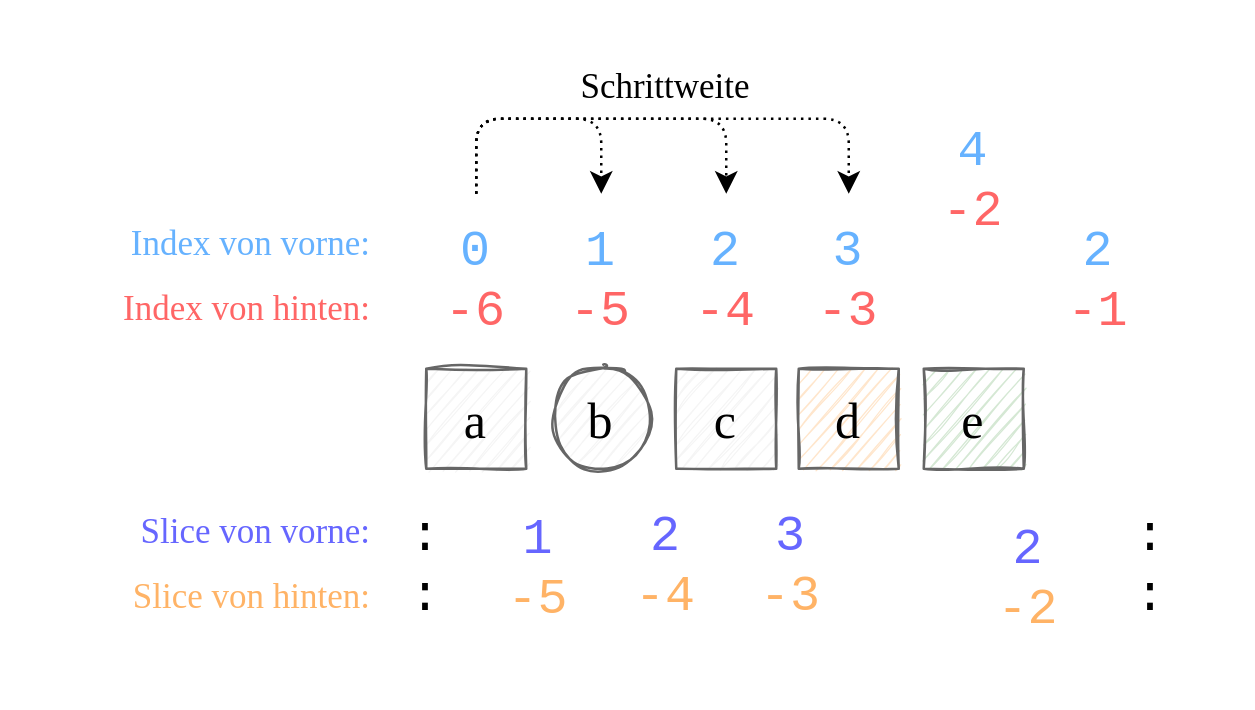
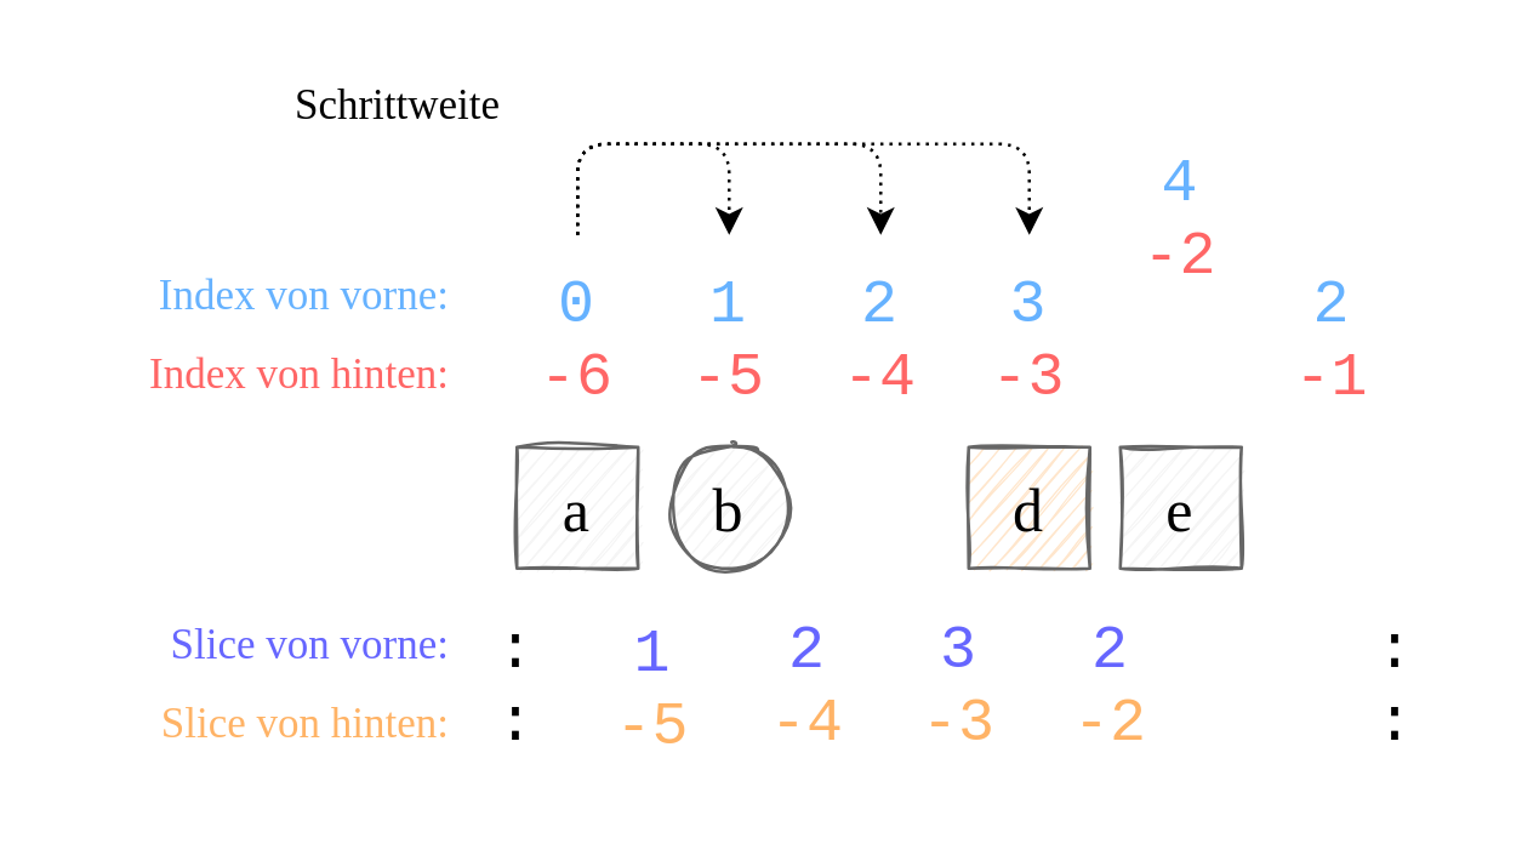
- <mxCell id="26" value="Schrittweite" style="text;html=1;strokeColor=none;fillColor=none;align=center;verticalAlign=middle;whiteSpace=wrap;rounded=0;shadow=0;sketch=1;fontFamily=Comic Sans MS;fontSize=14;fontColor=#000000;" vertex="1" parent="1"><mxGeometry x="206" y="20" width="120" height="30" as="geometry" /></mxCell>
+ <mxCell id="26" value="Schrittweite" style="text;html=1;strokeColor=none;fillColor=none;align=center;verticalAlign=middle;whiteSpace=wrap;rounded=0;shadow=0;sketch=1;fontFamily=Comic Sans MS;fontSize=14;fontColor=#000000;" vertex="1" parent="1"><mxGeometry x="71" y="20" width="120" height="30" as="geometry" /></mxCell>
- <mxCell id="4" value="&lt;font face=&quot;Comic Sans MS&quot; style=&quot;font-size: 20px;&quot;&gt;c&lt;/font&gt;" style="whiteSpace=wrap;html=1;aspect=fixed;fillColor=#f5f5f5;strokeColor=#666666;shadow=0;sketch=1;fontColor=#000000;" vertex="1" parent="1"><mxGeometry x="270" y="147" width="40" height="40" as="geometry" /></mxCell>
- <mxCell id="6" value="&lt;font face=&quot;Comic Sans MS&quot; style=&quot;font-size: 20px;&quot;&gt;e&lt;/font&gt;" style="whiteSpace=wrap;html=1;aspect=fixed;fillColor=#d5e8d4;strokeColor=#666666;shadow=0;sketch=1;fontColor=#000000;" vertex="1" parent="1"><mxGeometry x="369" y="147" width="40" height="40" as="geometry" /></mxCell>
+ <mxCell id="6" value="&lt;font face=&quot;Comic Sans MS&quot; style=&quot;font-size: 20px;&quot;&gt;e&lt;/font&gt;" style="whiteSpace=wrap;html=1;aspect=fixed;fillColor=#f5f5f5;strokeColor=#666666;shadow=0;sketch=1;fontColor=#000000;" vertex="1" parent="1"><mxGeometry x="369" y="147" width="40" height="40" as="geometry" /></mxCell>
- <mxCell id="23" value="&lt;font color=&quot;#6666ff&quot;&gt;2&lt;/font&gt;&lt;br&gt;&lt;font color=&quot;#ffb366&quot;&gt;-2&lt;/font&gt;" style="text;html=1;strokeColor=none;fillColor=none;align=center;verticalAlign=middle;whiteSpace=wrap;rounded=0;shadow=0;sketch=1;fontFamily=Courier New;fontSize=20;fontColor=#000000;" vertex="1" parent="1"><mxGeometry x="391" y="196" width="40" height="70" as="geometry" /></mxCell>
+ <mxCell id="23" value="&lt;font color=&quot;#6666ff&quot;&gt;2&lt;/font&gt;&lt;br&gt;&lt;font color=&quot;#ffb366&quot;&gt;-2&lt;/font&gt;" style="text;html=1;strokeColor=none;fillColor=none;align=center;verticalAlign=middle;whiteSpace=wrap;rounded=0;shadow=0;sketch=1;fontFamily=Courier New;fontSize=20;fontColor=#000000;" vertex="1" parent="1"><mxGeometry x="346" y="191" width="40" height="70" as="geometry" /></mxCell>
